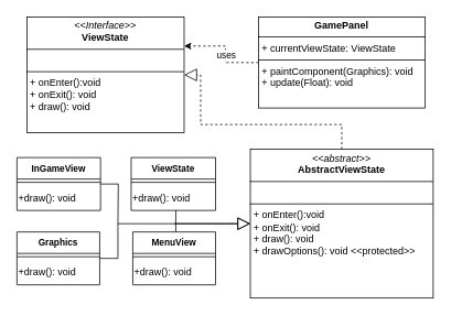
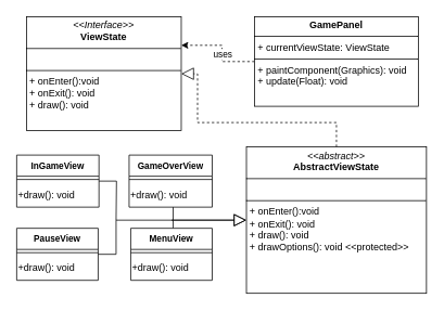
- <mxCell id="13" value="ViewState" style="swimlane;fontStyle=1;align=center;verticalAlign=top;childLayout=stackLayout;horizontal=1;startSize=26;horizontalStack=0;resizeParent=1;resizeParentMax=0;resizeLast=0;collapsible=1;marginBottom=0;whiteSpace=wrap;html=1;fontFamily=Helvetica;fontSize=11;fontColor=default;labelBackgroundColor=default;" parent="1" vertex="1"><mxGeometry x="158" y="190" width="102" height="64" as="geometry" /></mxCell>
+ <mxCell id="13" value="GameOverView" style="swimlane;fontStyle=1;align=center;verticalAlign=top;childLayout=stackLayout;horizontal=1;startSize=26;horizontalStack=0;resizeParent=1;resizeParentMax=0;resizeLast=0;collapsible=1;marginBottom=0;whiteSpace=wrap;html=1;fontFamily=Helvetica;fontSize=11;fontColor=default;labelBackgroundColor=default;" parent="1" vertex="1"><mxGeometry x="158" y="190" width="102" height="64" as="geometry" /></mxCell>
- <mxCell id="9" value="Graphics" style="swimlane;fontStyle=1;align=center;verticalAlign=top;childLayout=stackLayout;horizontal=1;startSize=26;horizontalStack=0;resizeParent=1;resizeParentMax=0;resizeLast=0;collapsible=1;marginBottom=0;whiteSpace=wrap;html=1;fontFamily=Helvetica;fontSize=11;fontColor=default;labelBackgroundColor=default;" parent="1" vertex="1"><mxGeometry x="20" y="280" width="100" height="64" as="geometry" /></mxCell>
+ <mxCell id="9" value="PauseView" style="swimlane;fontStyle=1;align=center;verticalAlign=top;childLayout=stackLayout;horizontal=1;startSize=26;horizontalStack=0;resizeParent=1;resizeParentMax=0;resizeLast=0;collapsible=1;marginBottom=0;whiteSpace=wrap;html=1;fontFamily=Helvetica;fontSize=11;fontColor=default;labelBackgroundColor=default;" parent="1" vertex="1"><mxGeometry x="20" y="280" width="100" height="64" as="geometry" /></mxCell>
